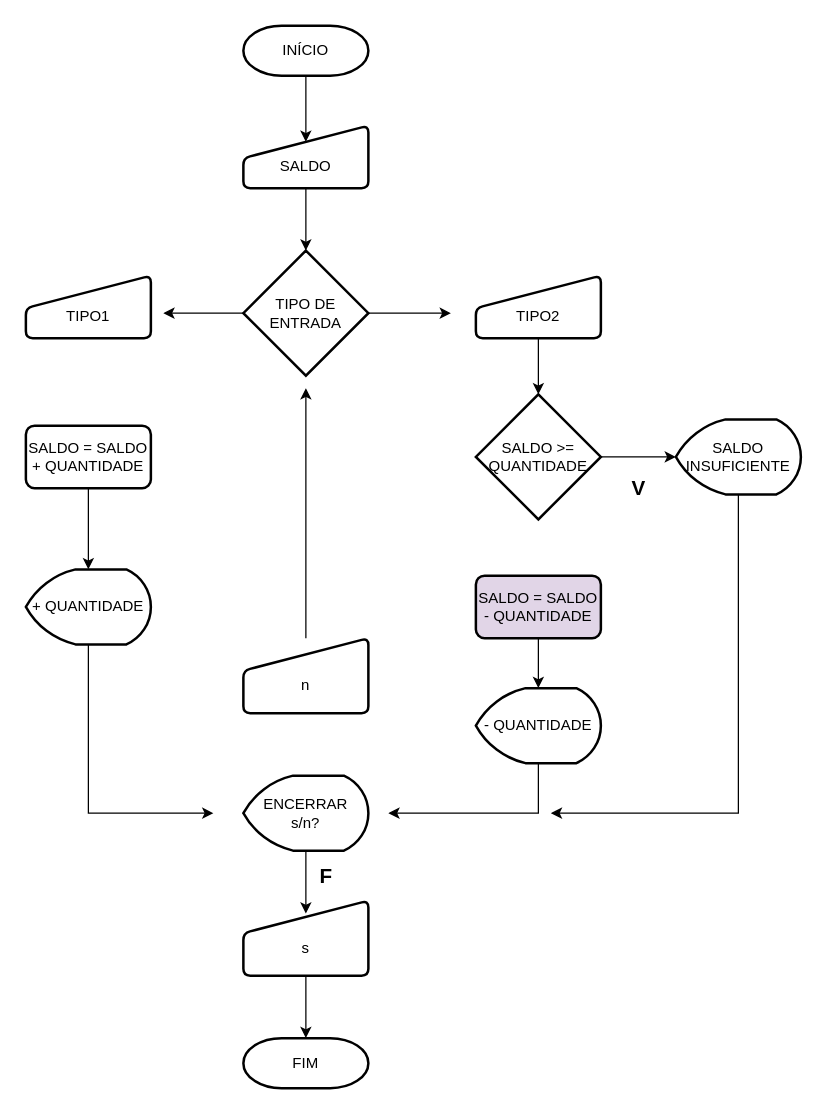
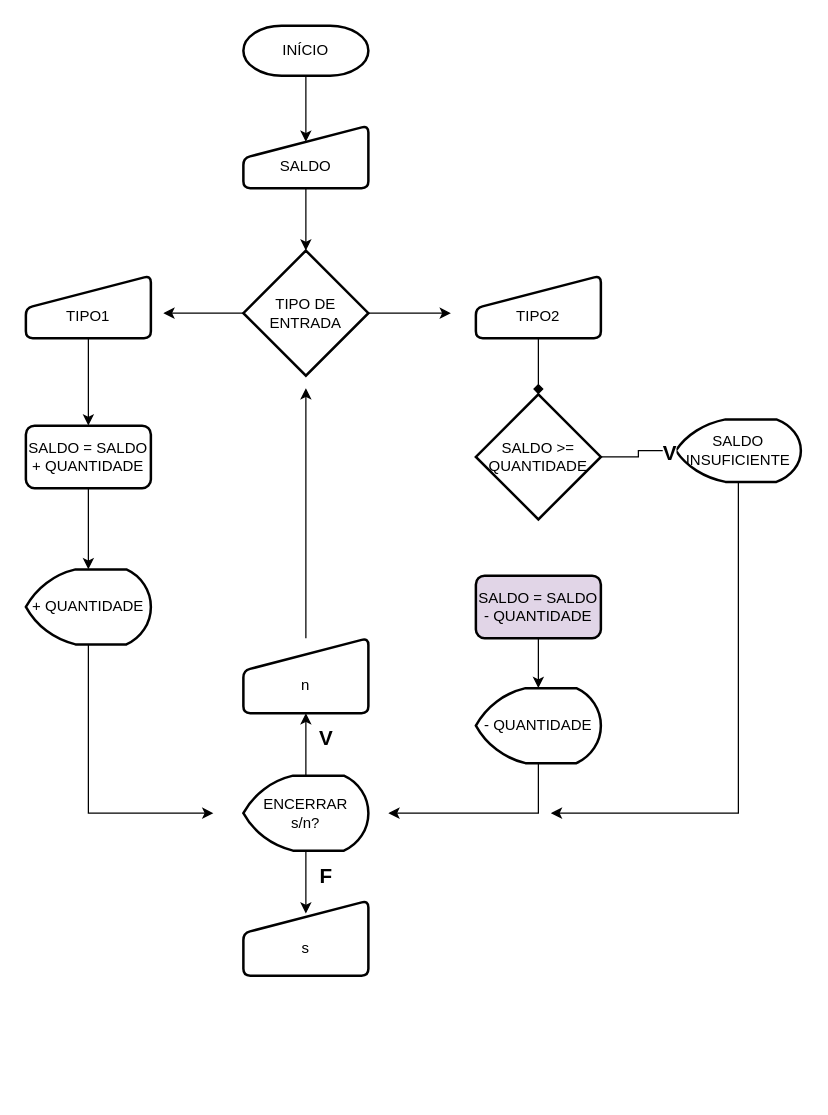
+ <mxCell id="9" style="edgeStyle=orthogonalEdgeStyle;rounded=0;orthogonalLoop=1;jettySize=auto;html=1;exitX=0.5;exitY=1;exitDx=0;exitDy=0;entryX=0.5;entryY=0;entryDx=0;entryDy=0;" edge="1" parent="1" source="10" target="14"><mxGeometry relative="1" as="geometry" /></mxCell>
- <mxCell id="11" style="edgeStyle=orthogonalEdgeStyle;rounded=0;orthogonalLoop=1;jettySize=auto;html=1;exitX=0.5;exitY=1;exitDx=0;exitDy=0;entryX=0.5;entryY=0;entryDx=0;entryDy=0;entryPerimeter=0;" edge="1" parent="1" source="12" target="22"><mxGeometry relative="1" as="geometry" /></mxCell>
+ <mxCell id="11" style="edgeStyle=orthogonalEdgeStyle;rounded=0;orthogonalLoop=1;jettySize=auto;html=1;exitX=0.5;exitY=1;exitDx=0;exitDy=0;entryX=0.5;entryY=0;entryDx=0;entryDy=0;entryPerimeter=0;endArrow=diamond;" edge="1" parent="1" source="12" target="22"><mxGeometry relative="1" as="geometry" /></mxCell>
- <mxCell id="20" value="SALDO INSUFICIENTE" style="strokeWidth=2;html=1;shape=mxgraph.flowchart.display;whiteSpace=wrap;" vertex="1" parent="1"><mxGeometry x="540" y="335" width="100" height="60" as="geometry" /></mxCell>
+ <mxCell id="20" value="SALDO INSUFICIENTE" style="strokeWidth=2;html=1;shape=mxgraph.flowchart.display;whiteSpace=wrap;" vertex="1" parent="1"><mxGeometry x="540" y="335" width="100" height="50" as="geometry" /></mxCell>
+ <mxCell id="25" value="&lt;h2&gt;V&lt;/h2&gt;" style="edgeStyle=orthogonalEdgeStyle;rounded=0;orthogonalLoop=1;jettySize=auto;html=1;exitX=0.5;exitY=0;exitDx=0;exitDy=0;exitPerimeter=0;" edge="1" parent="1" source="27" target="29"><mxGeometry x="0.2" y="-16" relative="1" as="geometry"><mxPoint as="offset" /></mxGeometry></mxCell>
- <mxCell id="30" style="edgeStyle=orthogonalEdgeStyle;rounded=0;orthogonalLoop=1;jettySize=auto;html=1;exitX=0.5;exitY=1;exitDx=0;exitDy=0;entryX=0.5;entryY=0;entryDx=0;entryDy=0;entryPerimeter=0;" edge="1" parent="1" source="31" target="32"><mxGeometry relative="1" as="geometry" /></mxCell>
- <mxCell id="32" value="FIM" style="strokeWidth=2;html=1;shape=mxgraph.flowchart.terminator;whiteSpace=wrap;" vertex="1" parent="1"><mxGeometry x="194" y="830" width="100" height="40" as="geometry" /></mxCell>
